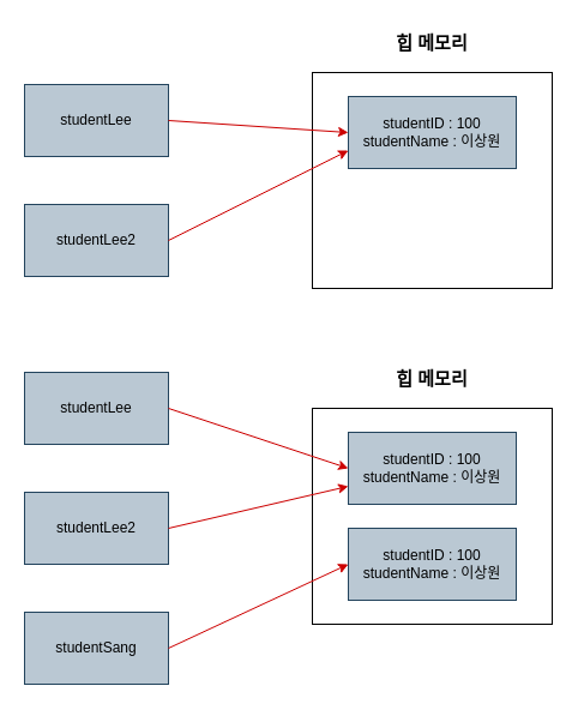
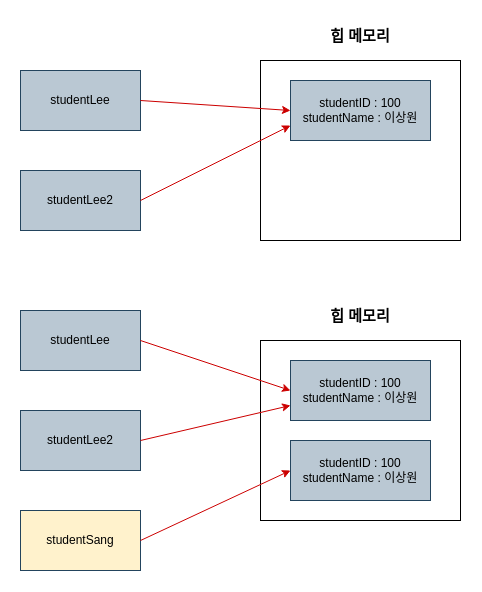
- <mxCell id="17" value="studentSang" style="rounded=0;whiteSpace=wrap;html=1;fillColor=#bac8d3;strokeColor=#23445d;" vertex="1" parent="1"><mxGeometry x="20" y="510" width="120" height="60" as="geometry" /></mxCell>
+ <mxCell id="17" value="studentSang" style="rounded=0;whiteSpace=wrap;html=1;fillColor=#fff2cc;strokeColor=#23445d;" vertex="1" parent="1"><mxGeometry x="20" y="510" width="120" height="60" as="geometry" /></mxCell>
